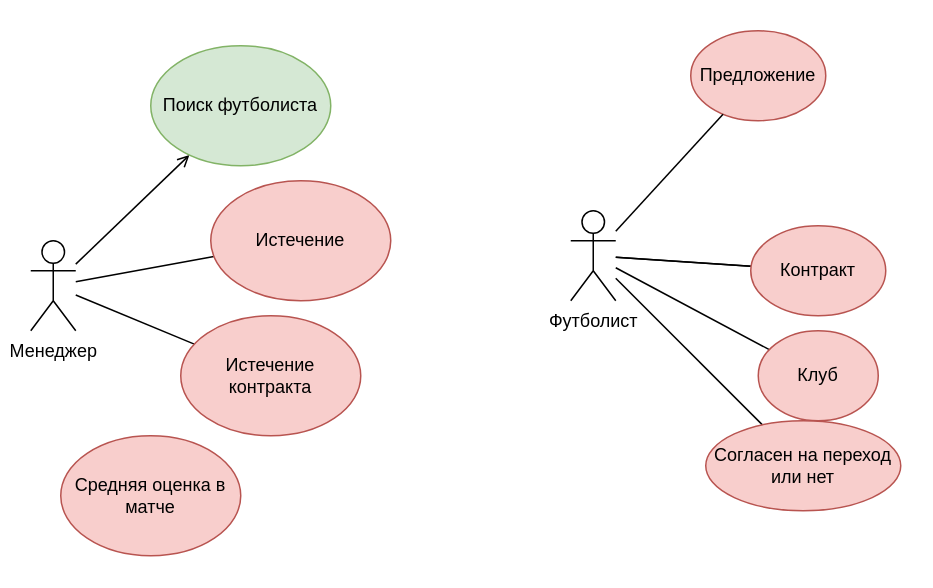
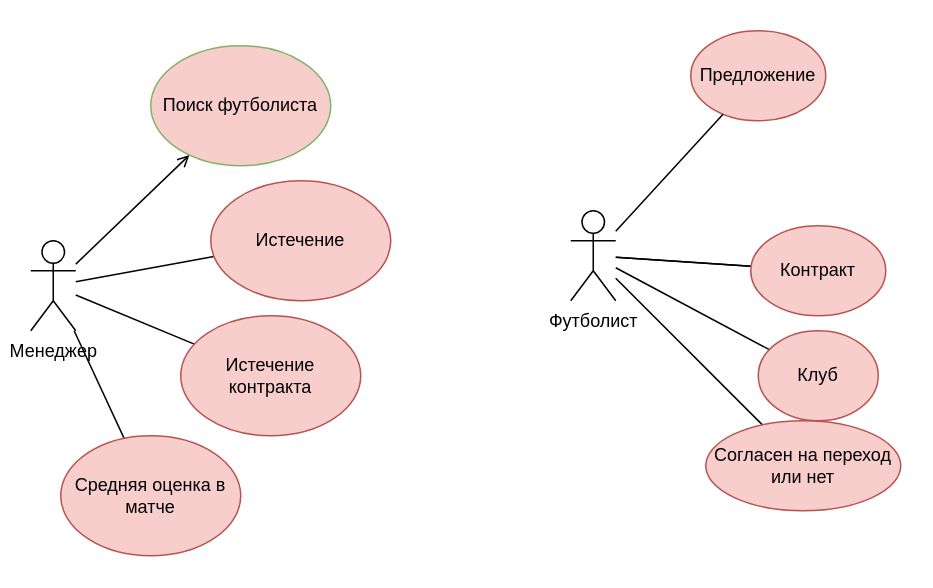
- <mxCell id="7" value="Поиск футболиста" style="ellipse;whiteSpace=wrap;html=1;fillColor=#d5e8d4;strokeColor=#82b366;" parent="1" vertex="1"><mxGeometry x="100" y="30" width="120" height="80" as="geometry" /></mxCell>
+ <mxCell id="7" value="Поиск футболиста" style="ellipse;whiteSpace=wrap;html=1;fillColor=#f8cecc;strokeColor=#82b366;" parent="1" vertex="1"><mxGeometry x="100" y="30" width="120" height="80" as="geometry" /></mxCell>
+ <mxCell id="5" style="edgeStyle=none;orthogonalLoop=1;jettySize=auto;html=1;endArrow=none;endFill=0;" edge="1" parent="1" source="6" target="10"><mxGeometry relative="1" as="geometry" /></mxCell>
